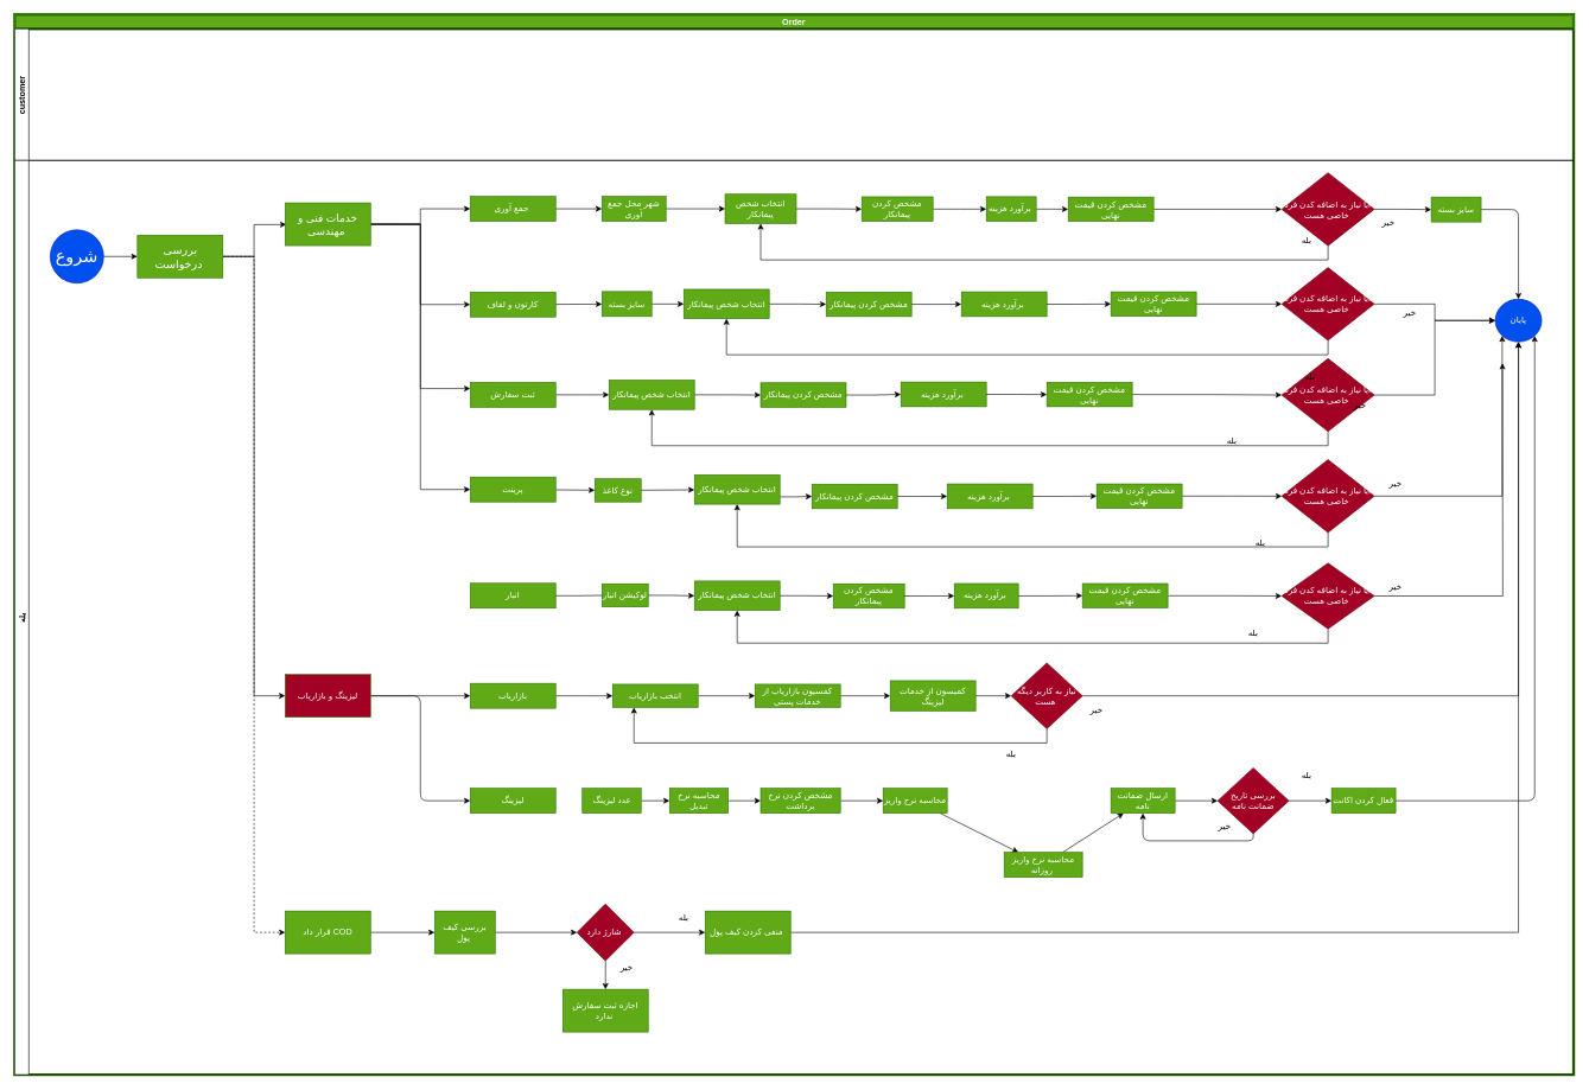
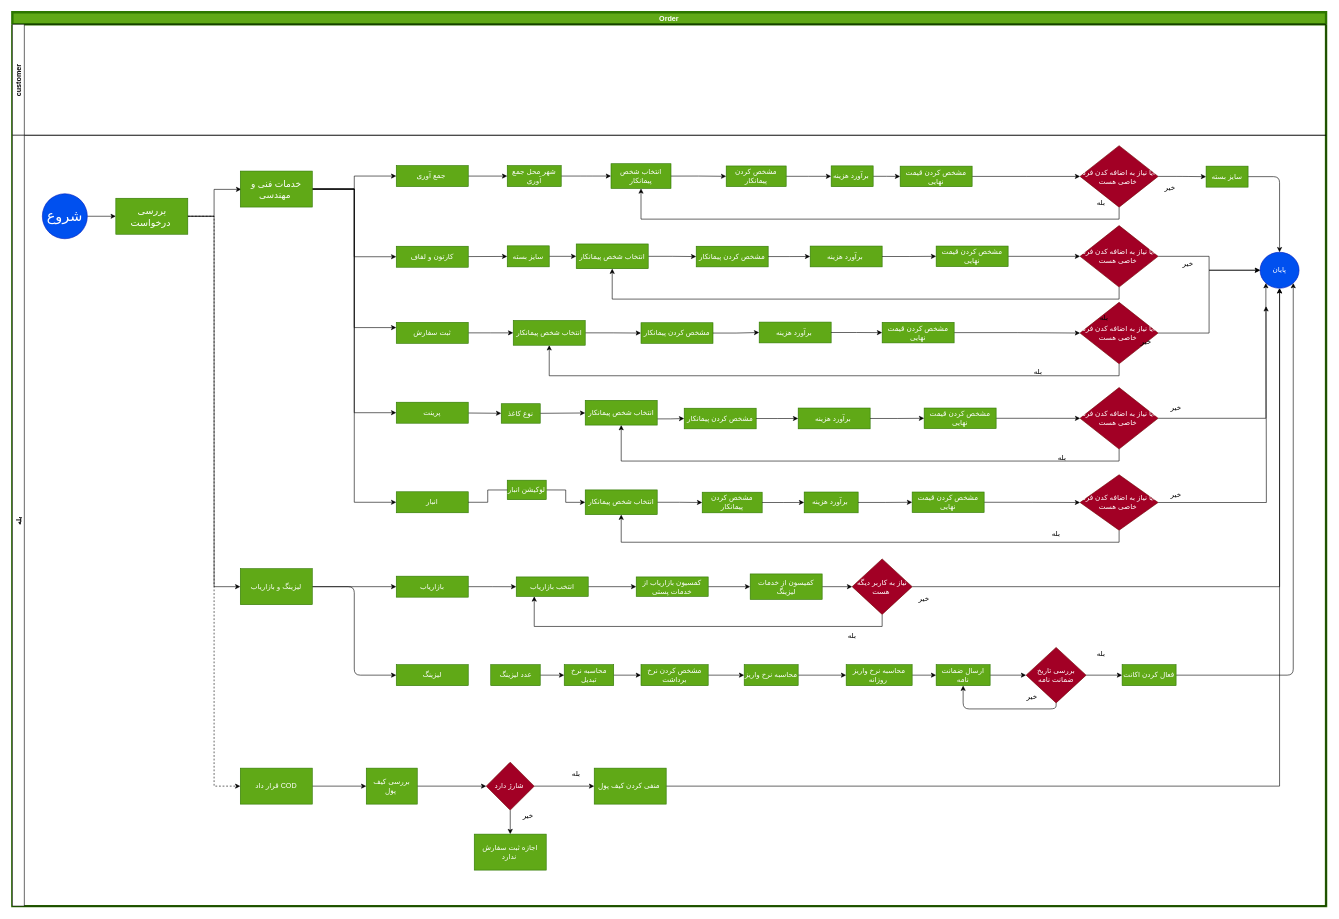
+ <mxCell id="29" style="edgeStyle=orthogonalEdgeStyle;rounded=0;orthogonalLoop=1;jettySize=auto;html=1;exitX=1;exitY=0.5;exitDx=0;exitDy=0;entryX=0;entryY=0.5;entryDx=0;entryDy=0;" parent="5" source="30" target="15" edge="1"><mxGeometry relative="1" as="geometry" /></mxCell>
- <mxCell id="127" value="لوکیشن انبار" style="whiteSpace=wrap;html=1;fillColor=#60a917;strokeColor=#2D7600;fontColor=#ffffff;" parent="5" vertex="1"><mxGeometry x="825" y="595" width="65" height="32.5" as="geometry" /></mxCell>
+ <mxCell id="127" value="لوکیشن انبار" style="whiteSpace=wrap;html=1;fillColor=#60a917;strokeColor=#2D7600;fontColor=#ffffff;" parent="5" vertex="1"><mxGeometry x="825" y="575" width="65" height="32.5" as="geometry" /></mxCell>
- <mxCell id="94" value="لیزینگ و بازاریاب" style="whiteSpace=wrap;html=1;fontColor=#ffffff;strokeColor=#2D7600;fillColor=#a20025;" parent="5" vertex="1"><mxGeometry x="380" y="722.5" width="120" height="60" as="geometry" /></mxCell>
+ <mxCell id="94" value="لیزینگ و بازاریاب" style="whiteSpace=wrap;html=1;fontColor=#ffffff;strokeColor=#2D7600;fillColor=#60a917;" parent="5" vertex="1"><mxGeometry x="380" y="722.5" width="120" height="60" as="geometry" /></mxCell>
- <mxCell id="142" value="محاسبه نرخ واریز روزانه&amp;nbsp;" style="whiteSpace=wrap;html=1;fontColor=#ffffff;strokeColor=#2D7600;fillColor=#60a917;" vertex="1" parent="5"><mxGeometry x="1390" y="972.5" width="110" height="35" as="geometry" /></mxCell>
+ <mxCell id="142" value="محاسبه نرخ واریز روزانه&amp;nbsp;" style="whiteSpace=wrap;html=1;fontColor=#ffffff;strokeColor=#2D7600;fillColor=#60a917;" vertex="1" parent="5"><mxGeometry x="1390" y="882.5" width="110" height="35" as="geometry" /></mxCell>
